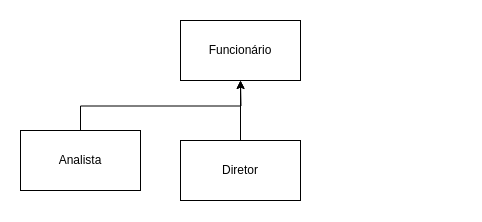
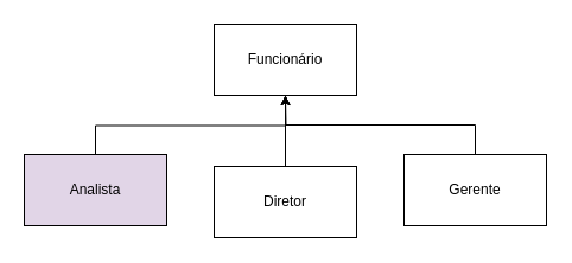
+ <mxCell id="7" style="edgeStyle=orthogonalEdgeStyle;rounded=0;orthogonalLoop=1;jettySize=auto;html=1;exitX=0.5;exitY=0;exitDx=0;exitDy=0;" edge="1" parent="1" source="8" target="2"><mxGeometry relative="1" as="geometry" /></mxCell>
- <mxCell id="4" value="Analista" style="rounded=0;whiteSpace=wrap;html=1;" vertex="1" parent="1"><mxGeometry x="20" y="130" width="120" height="60" as="geometry" /></mxCell>
+ <mxCell id="4" value="Analista" style="rounded=0;whiteSpace=wrap;html=1;fillColor=#e1d5e7;" vertex="1" parent="1"><mxGeometry x="20" y="130" width="120" height="60" as="geometry" /></mxCell>
+ <mxCell id="8" value="Gerente" style="rounded=0;whiteSpace=wrap;html=1;" vertex="1" parent="1"><mxGeometry x="340" y="130" width="120" height="60" as="geometry" /></mxCell>
